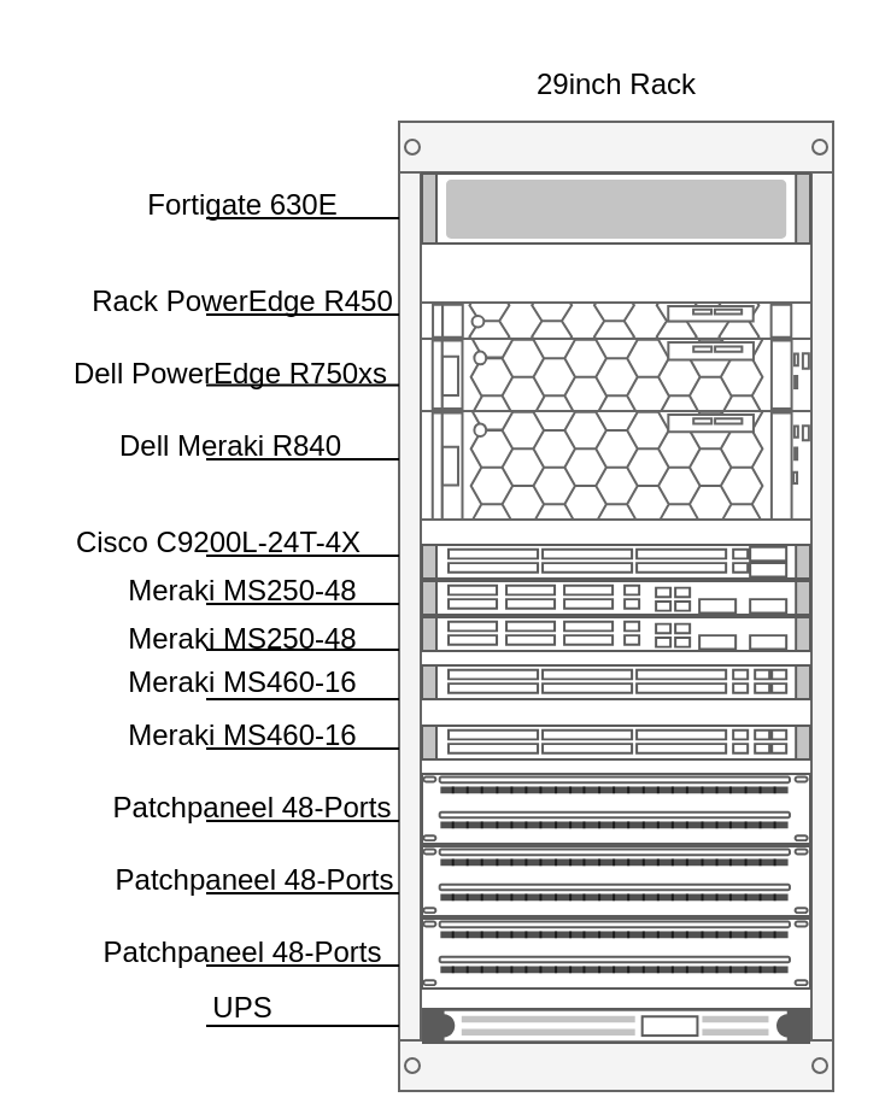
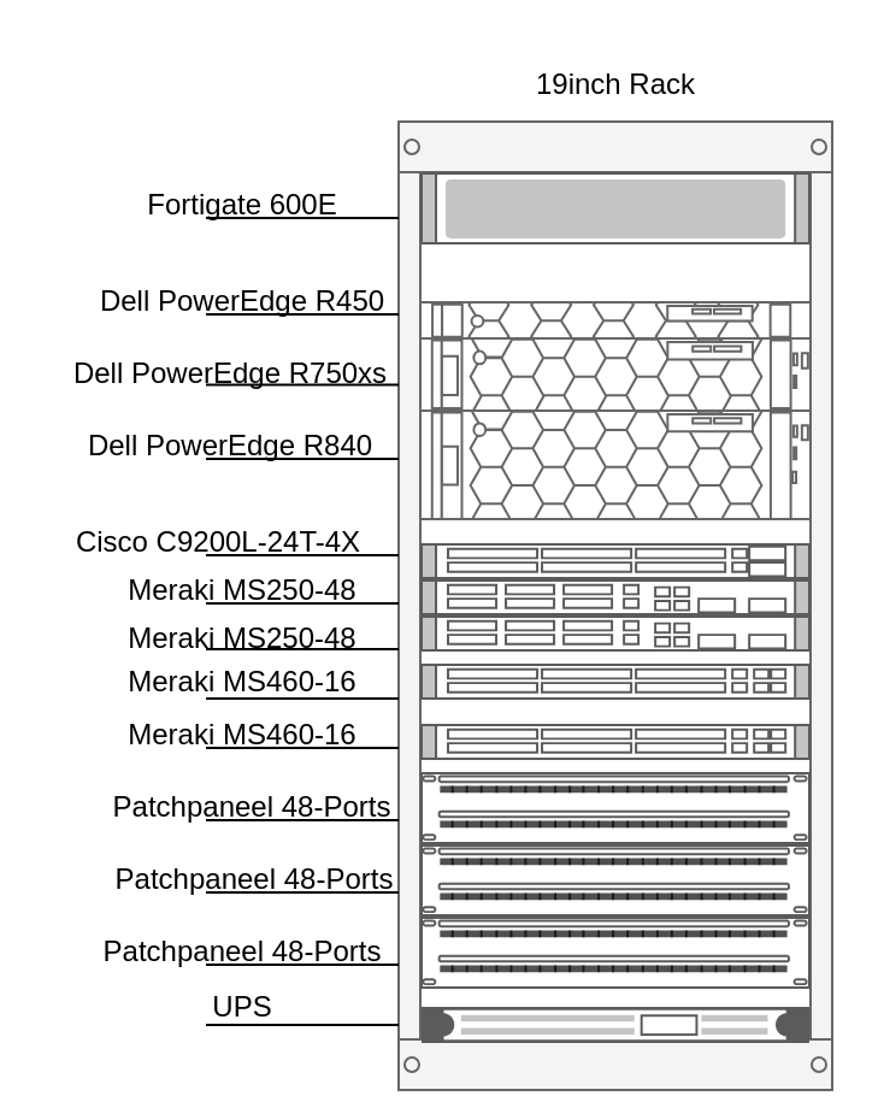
- <mxCell id="42" value="29inch Rack" style="text;html=1;resizable=0;autosize=1;align=center;verticalAlign=middle;points=[];fillColor=none;strokeColor=none;rounded=0;shadow=0;" vertex="1" parent="1"><mxGeometry x="210" y="20" width="90" height="30" as="geometry" /></mxCell>
+ <mxCell id="42" value="19inch Rack" style="text;html=1;resizable=0;autosize=1;align=center;verticalAlign=middle;points=[];fillColor=none;strokeColor=none;rounded=0;shadow=0;" vertex="1" parent="1"><mxGeometry x="210" y="20" width="90" height="30" as="geometry" /></mxCell>
- <mxCell id="21" value="Fortigate 630E" style="text;html=1;resizable=0;autosize=1;align=center;verticalAlign=middle;points=[];fillColor=none;strokeColor=none;rounded=0;shadow=0;" vertex="1" parent="1"><mxGeometry x="50" y="70" width="100" height="30" as="geometry" /></mxCell>
+ <mxCell id="21" value="Fortigate 600E" style="text;html=1;resizable=0;autosize=1;align=center;verticalAlign=middle;points=[];fillColor=none;strokeColor=none;rounded=0;shadow=0;" vertex="1" parent="1"><mxGeometry x="50" y="70" width="100" height="30" as="geometry" /></mxCell>
- <mxCell id="22" value="Rack PowerEdge R450" style="text;html=1;resizable=0;autosize=1;align=center;verticalAlign=middle;points=[];fillColor=none;strokeColor=none;rounded=0;shadow=0;" vertex="1" parent="1"><mxGeometry x="30" y="110" width="140" height="30" as="geometry" /></mxCell>
+ <mxCell id="22" value="Dell PowerEdge R450" style="text;html=1;resizable=0;autosize=1;align=center;verticalAlign=middle;points=[];fillColor=none;strokeColor=none;rounded=0;shadow=0;" vertex="1" parent="1"><mxGeometry x="30" y="110" width="140" height="30" as="geometry" /></mxCell>
- <mxCell id="24" value="Dell Meraki R840" style="text;html=1;resizable=0;autosize=1;align=center;verticalAlign=middle;points=[];fillColor=none;strokeColor=none;rounded=0;shadow=0;" vertex="1" parent="1"><mxGeometry x="25" y="170" width="140" height="30" as="geometry" /></mxCell>
+ <mxCell id="24" value="Dell PowerEdge R840" style="text;html=1;resizable=0;autosize=1;align=center;verticalAlign=middle;points=[];fillColor=none;strokeColor=none;rounded=0;shadow=0;" vertex="1" parent="1"><mxGeometry x="25" y="170" width="140" height="30" as="geometry" /></mxCell>
